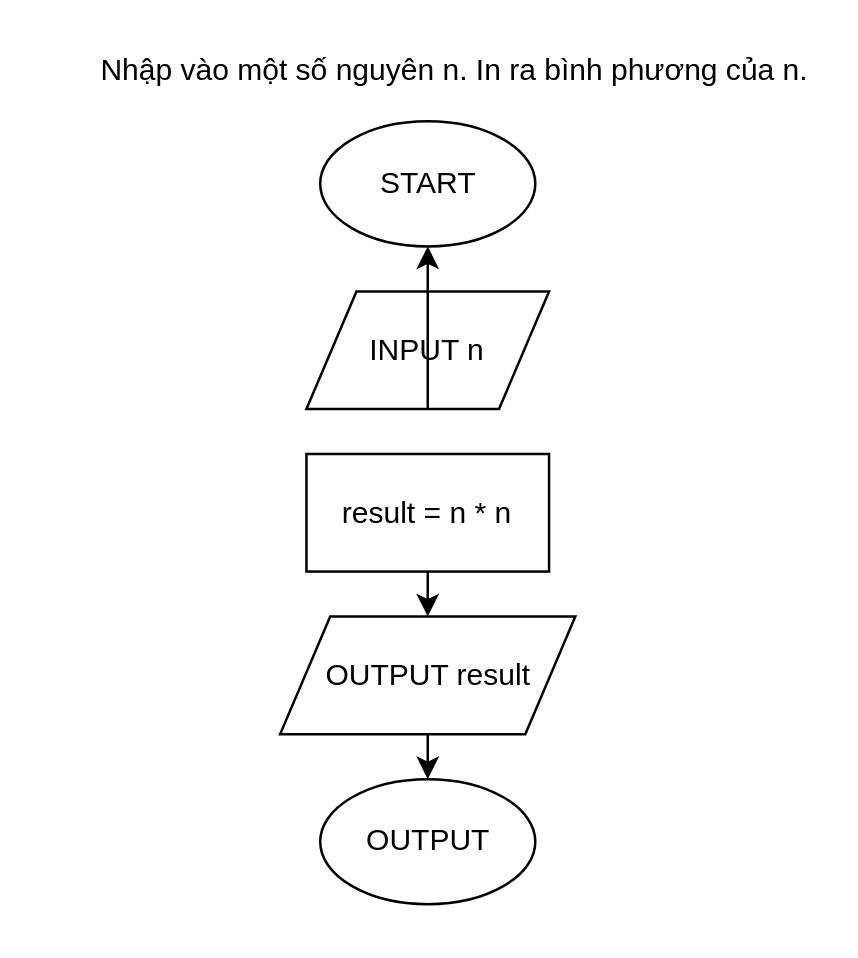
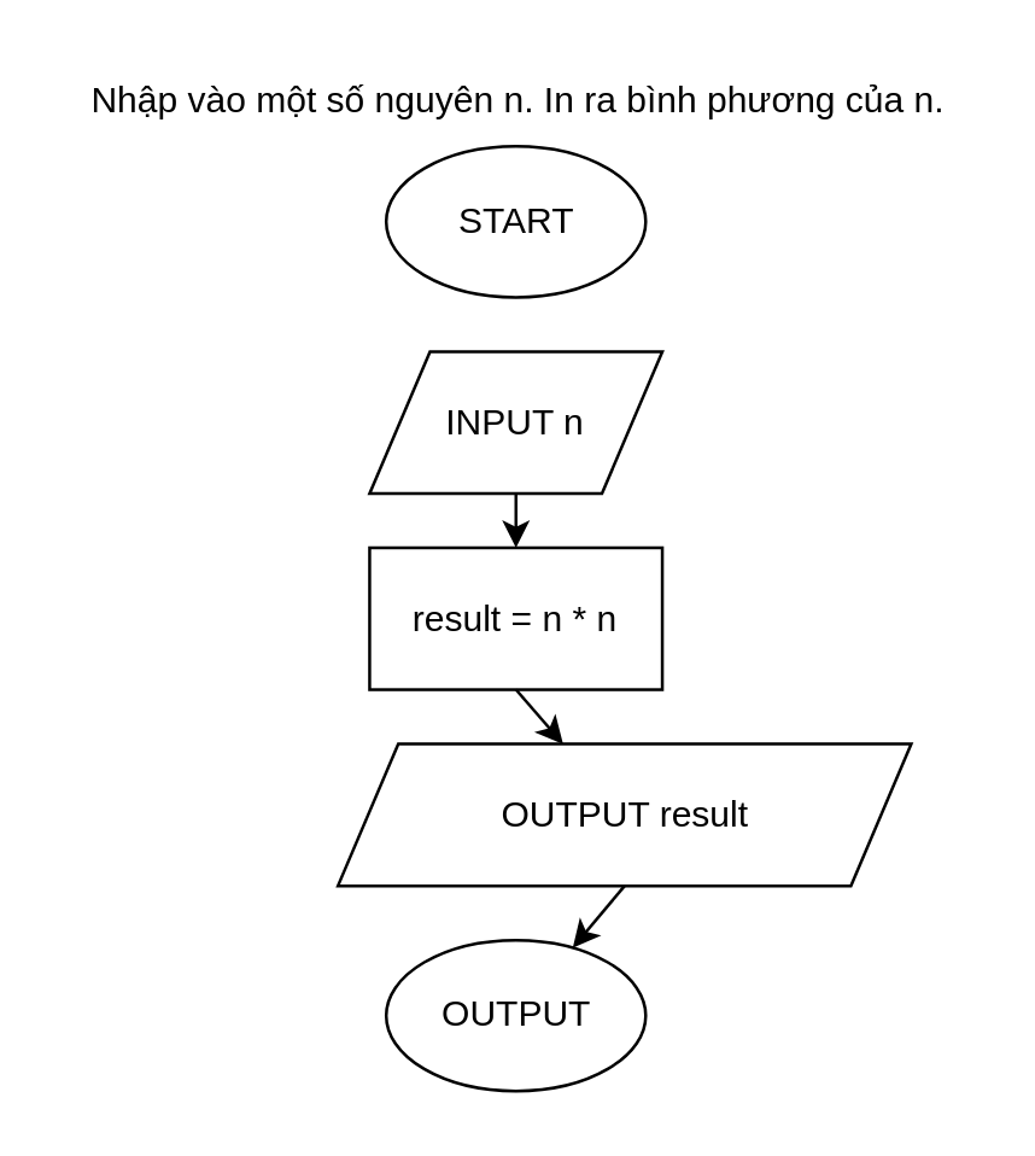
- <mxCell id="2" value="Nhập vào một số nguyên n. In ra bình phương của n." style="text;html=1;align=center;verticalAlign=middle;resizable=0;points=[];autosize=1;strokeColor=none;fillColor=none;" vertex="1" parent="1"><mxGeometry x="30" y="15" width="301" height="26" as="geometry" /></mxCell>
+ <mxCell id="2" value="Nhập vào một số nguyên n. In ra bình phương của n." style="text;html=1;align=center;verticalAlign=middle;resizable=0;points=[];autosize=1;strokeColor=none;fillColor=none;" vertex="1" parent="1"><mxGeometry x="20" y="20" width="301" height="26" as="geometry" /></mxCell>
- <mxCell id="8" value="" style="endArrow=classic;html=1;rounded=0;exitX=0.5;exitY=1;exitDx=0;exitDy=0;" edge="1" parent="1" source="4" target="3"><mxGeometry width="50" height="50" relative="1" as="geometry"><mxPoint x="170" y="240" as="sourcePoint" /><mxPoint x="220" y="190" as="targetPoint" /></mxGeometry></mxCell>
+ <mxCell id="8" value="" style="endArrow=classic;html=1;rounded=0;exitX=0.5;exitY=1;exitDx=0;exitDy=0;" edge="1" parent="1" source="4" target="5"><mxGeometry width="50" height="50" relative="1" as="geometry"><mxPoint x="170" y="240" as="sourcePoint" /><mxPoint x="220" y="190" as="targetPoint" /></mxGeometry></mxCell>
- <mxCell id="6" value="OUTPUT result" style="shape=parallelogram;perimeter=parallelogramPerimeter;whiteSpace=wrap;html=1;fixedSize=1;" vertex="1" parent="1"><mxGeometry x="111.5" y="246" width="118" height="47" as="geometry" /></mxCell>
+ <mxCell id="6" value="OUTPUT result" style="shape=parallelogram;perimeter=parallelogramPerimeter;whiteSpace=wrap;html=1;fixedSize=1;" vertex="1" parent="1"><mxGeometry x="111.5" y="246" width="190" height="47" as="geometry" /></mxCell>
